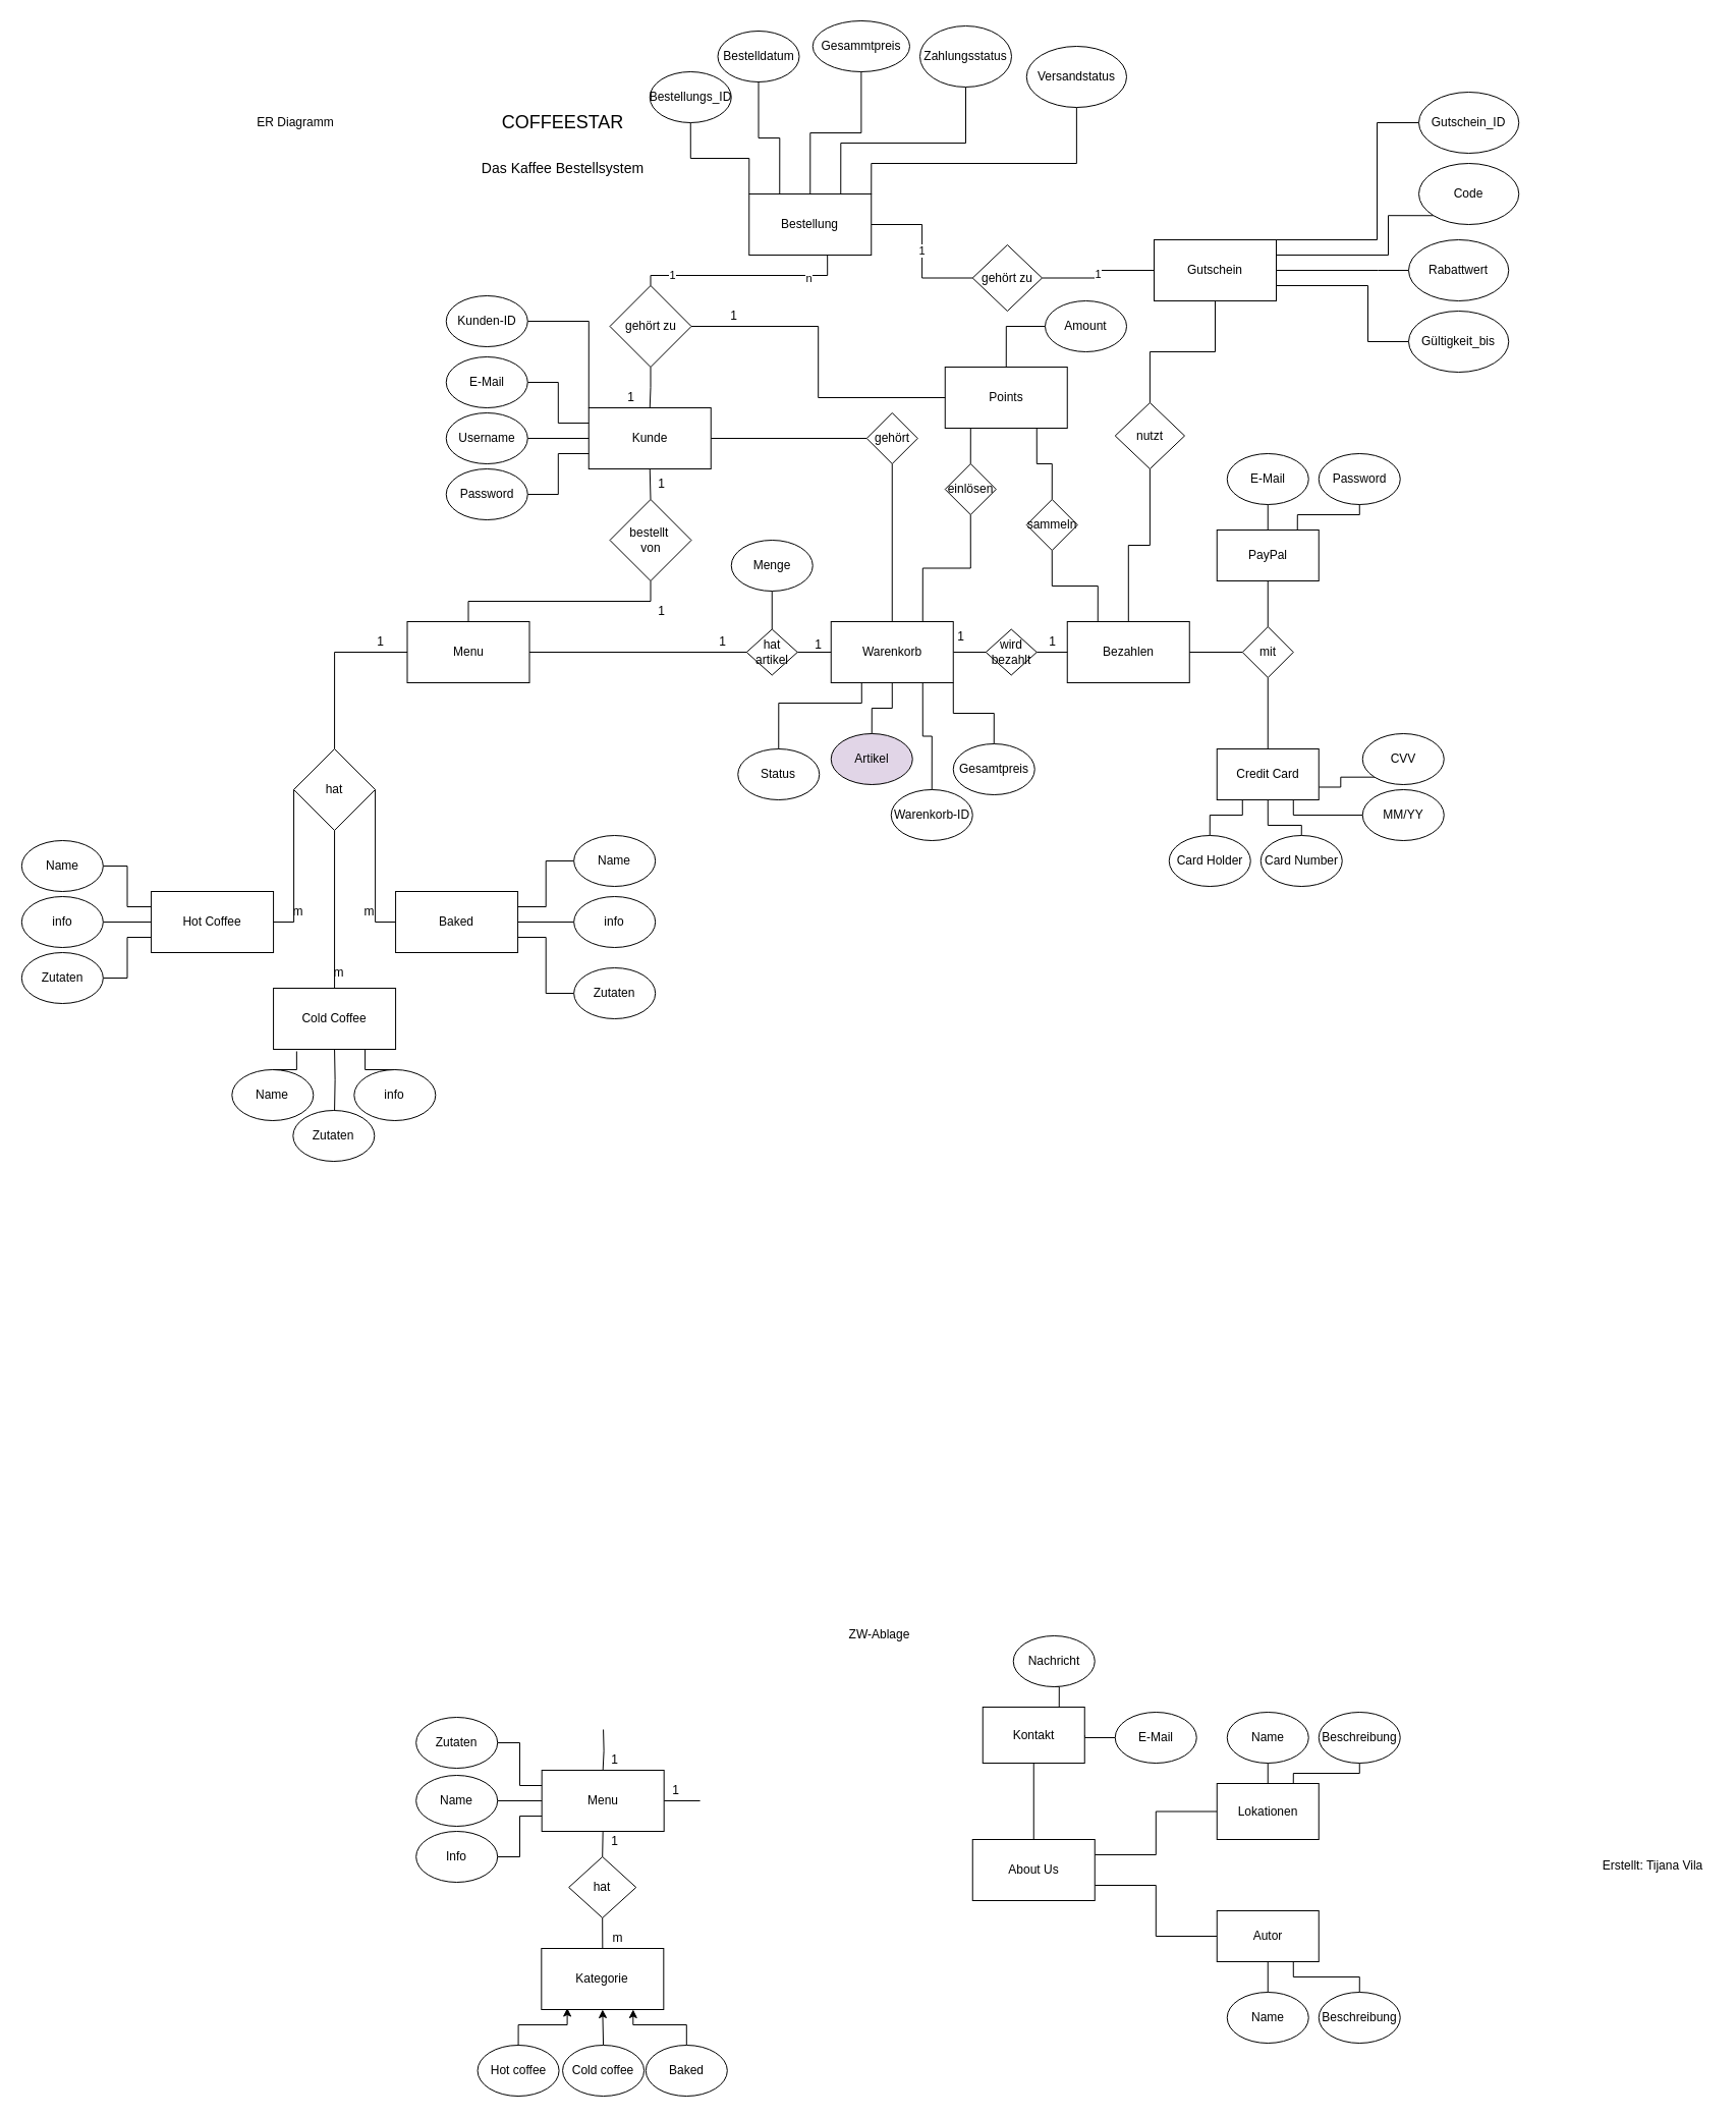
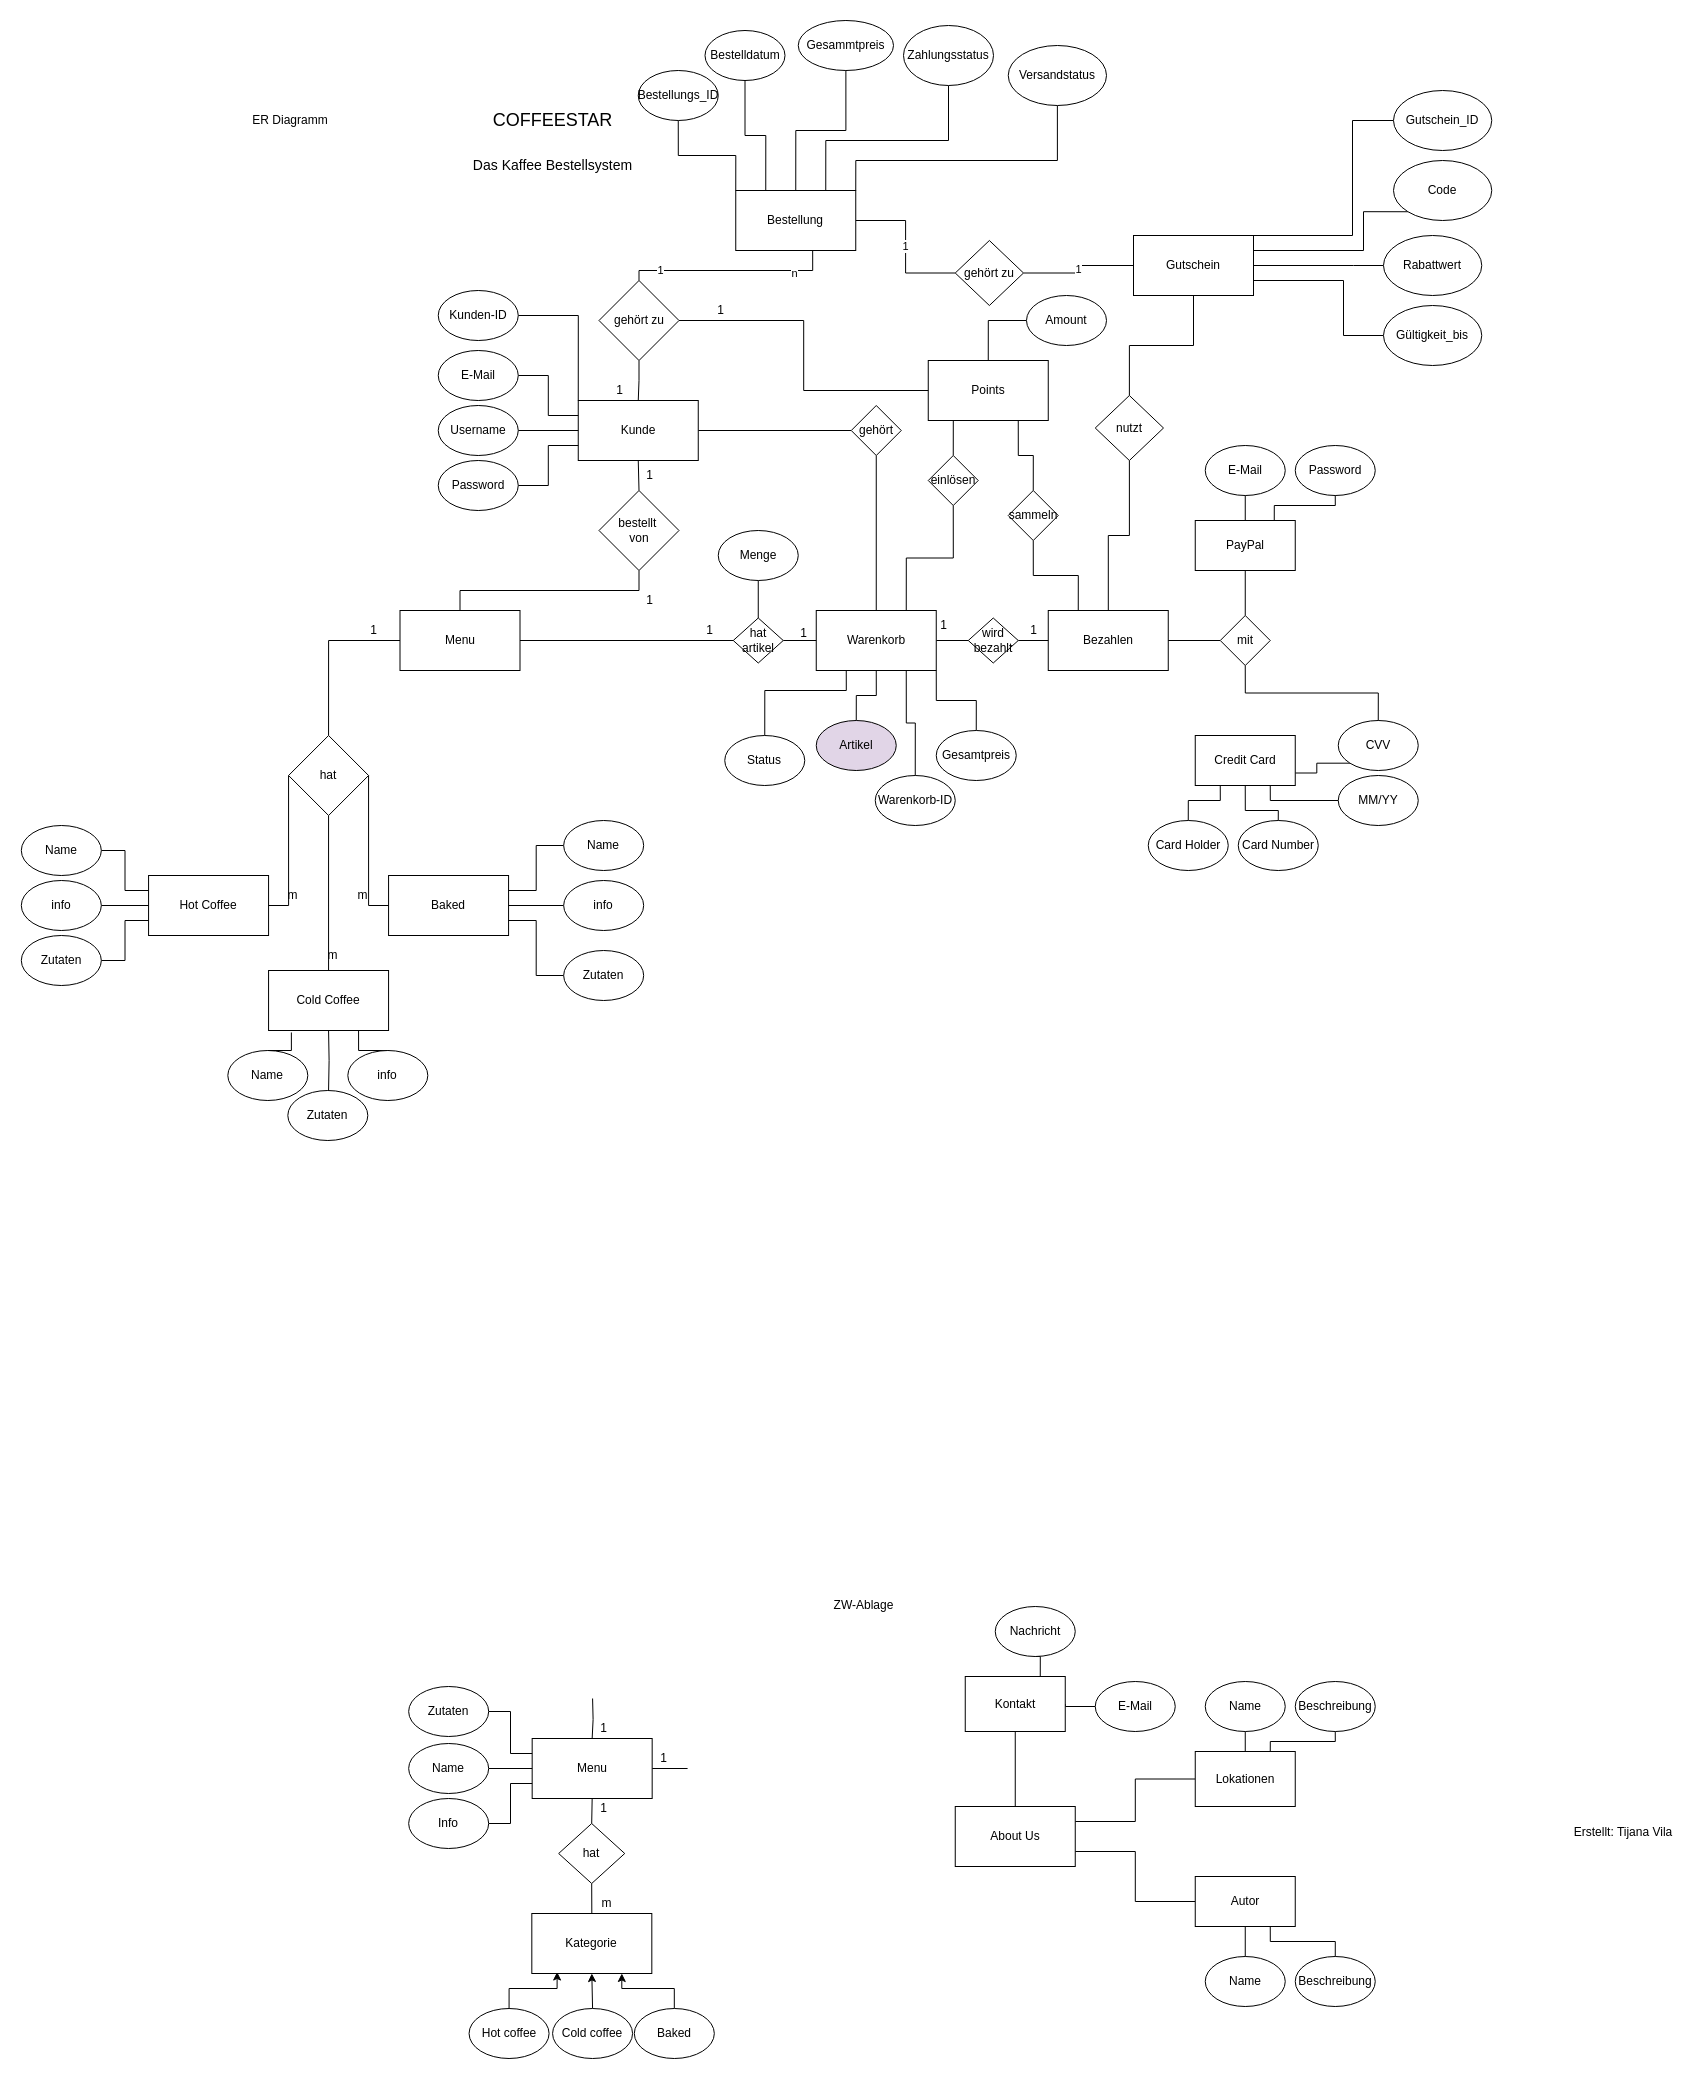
- <mxCell id="114" style="edgeStyle=orthogonalEdgeStyle;rounded=0;orthogonalLoop=1;jettySize=auto;html=1;exitX=0.5;exitY=1;exitDx=0;exitDy=0;entryX=0.5;entryY=0;entryDx=0;entryDy=0;endArrow=none;endFill=0;" parent="1" source="116" target="106" edge="1"><mxGeometry relative="1" as="geometry" /></mxCell>
+ <mxCell id="114" style="edgeStyle=orthogonalEdgeStyle;rounded=0;orthogonalLoop=1;jettySize=auto;html=1;exitX=0.5;exitY=1;exitDx=0;exitDy=0;endArrow=none;endFill=0;" parent="1" source="116" target="73" edge="1"><mxGeometry relative="1" as="geometry" /></mxCell>
